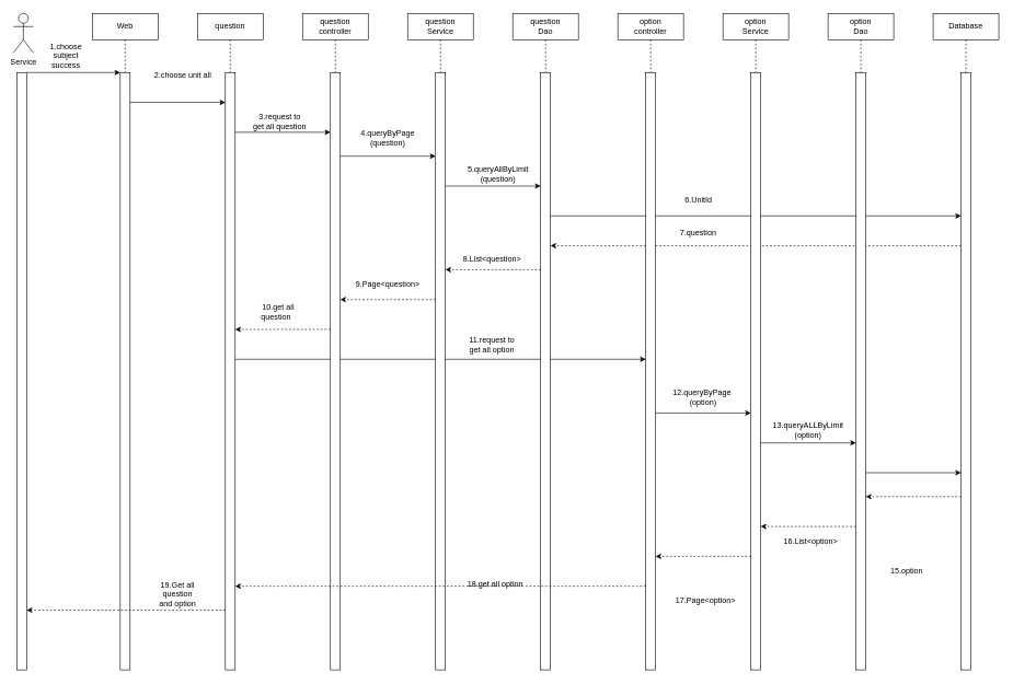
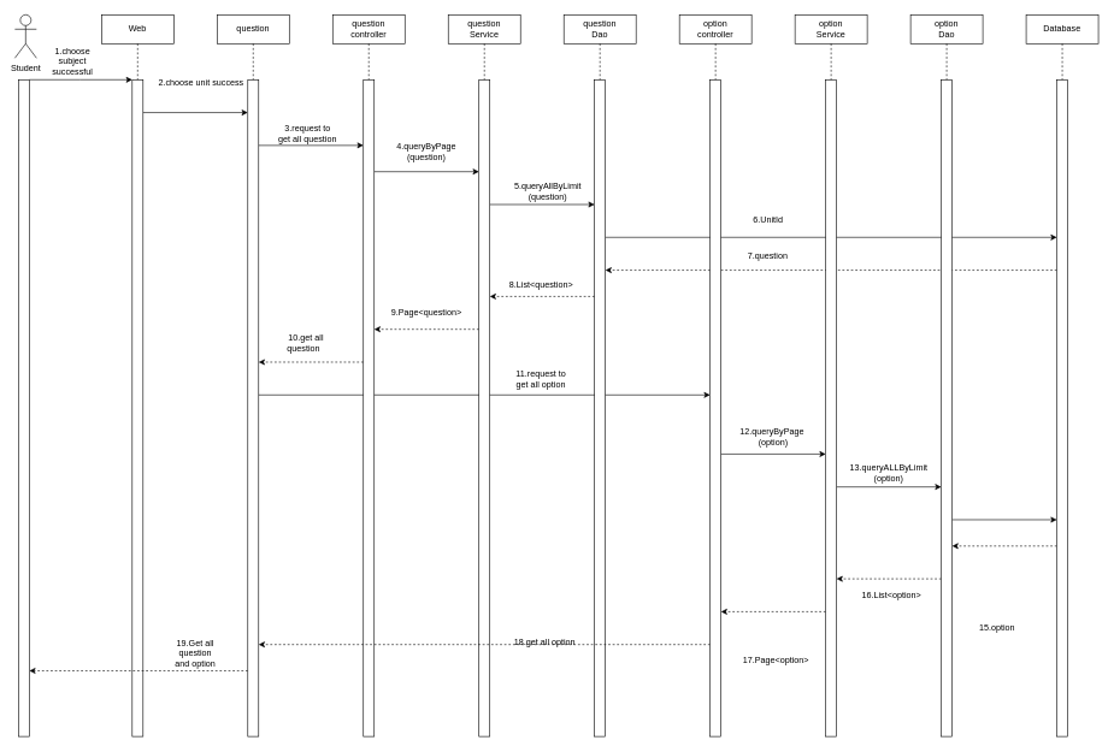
- <mxCell id="6" value="1.choose subject success" style="text;html=1;strokeColor=none;fillColor=none;align=center;verticalAlign=middle;whiteSpace=wrap;rounded=0;" parent="1" vertex="1"><mxGeometry x="70" y="70" width="60" height="30" as="geometry" /></mxCell>
+ <mxCell id="6" value="1.choose subject successful" style="text;html=1;strokeColor=none;fillColor=none;align=center;verticalAlign=middle;whiteSpace=wrap;rounded=0;" parent="1" vertex="1"><mxGeometry x="70" y="70" width="60" height="30" as="geometry" /></mxCell>
- <mxCell id="5" value="Service" style="shape=umlActor;verticalLabelPosition=bottom;verticalAlign=top;html=1;outlineConnect=0;" parent="1" vertex="1"><mxGeometry x="20" y="20" width="30" height="60" as="geometry" /></mxCell>
+ <mxCell id="5" value="Student" style="shape=umlActor;verticalLabelPosition=bottom;verticalAlign=top;html=1;outlineConnect=0;" parent="1" vertex="1"><mxGeometry x="20" y="20" width="30" height="60" as="geometry" /></mxCell>
- <mxCell id="9" value="2.choose unit all" style="text;html=1;strokeColor=none;fillColor=none;align=center;verticalAlign=middle;whiteSpace=wrap;rounded=0;" parent="1" vertex="1"><mxGeometry x="212.5" y="80" width="130" height="70" as="geometry" /></mxCell>
+ <mxCell id="9" value="2.choose unit success" style="text;html=1;strokeColor=none;fillColor=none;align=center;verticalAlign=middle;whiteSpace=wrap;rounded=0;" parent="1" vertex="1"><mxGeometry x="212.5" y="80" width="130" height="70" as="geometry" /></mxCell>
